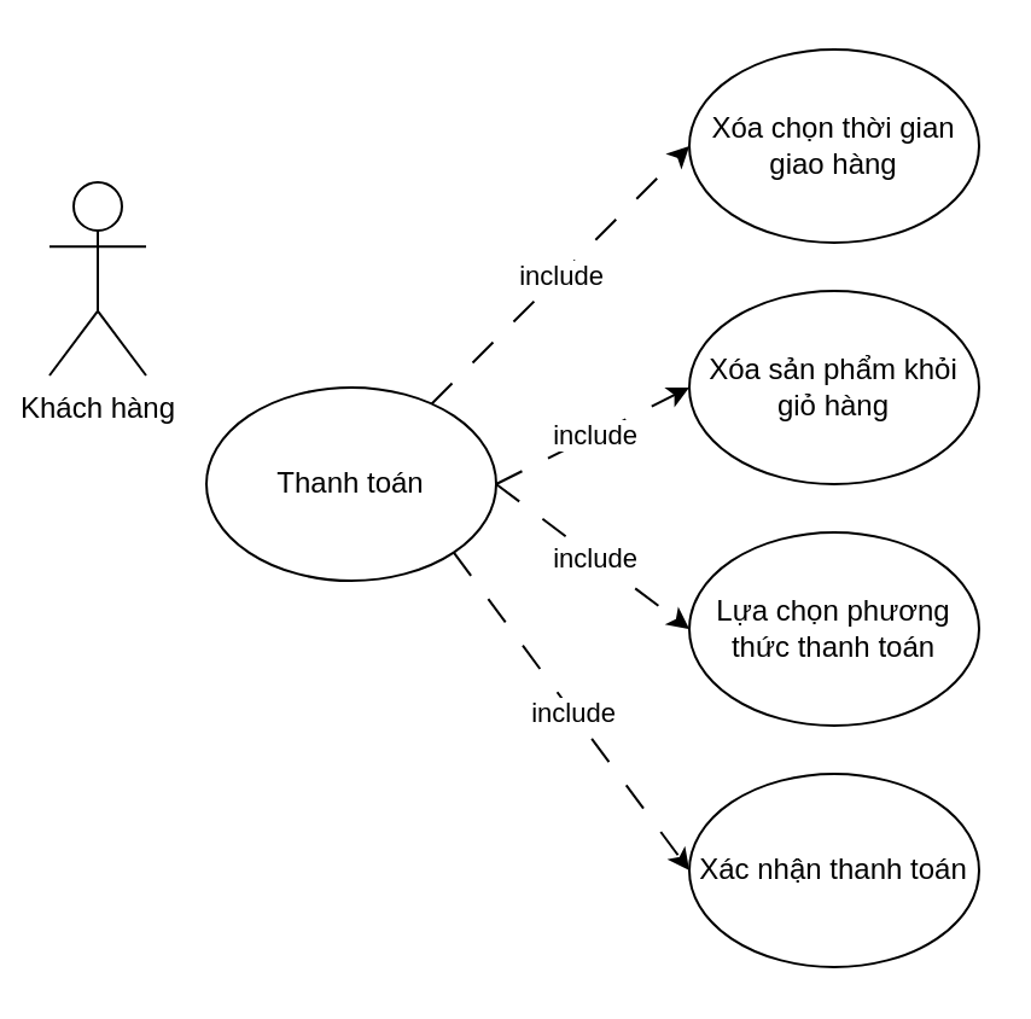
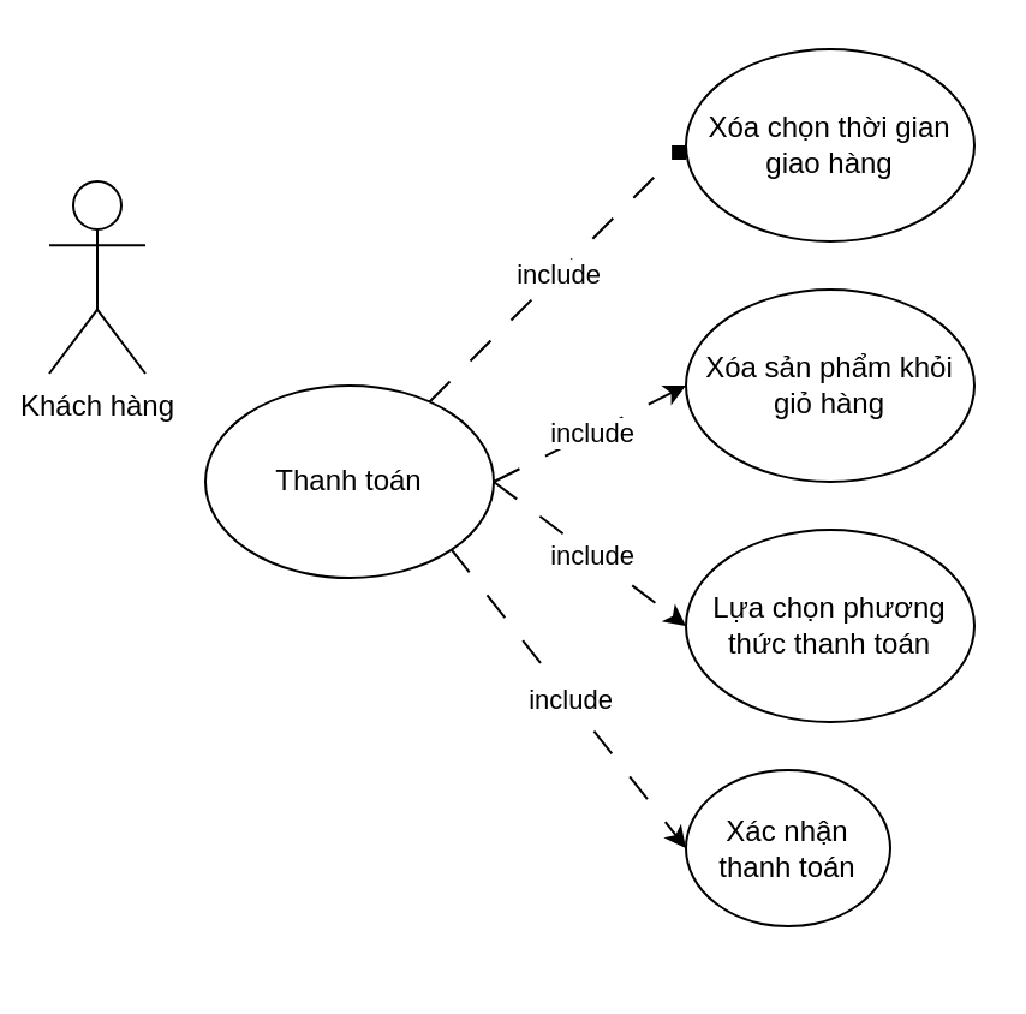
- <mxCell id="8" value="" style="endArrow=classic;html=1;rounded=0;entryX=0;entryY=0.5;entryDx=0;entryDy=0;dashed=1;dashPattern=12 12;" parent="1" source="3" target="7" edge="1"><mxGeometry relative="1" as="geometry"><mxPoint x="205" y="200" as="sourcePoint" /><mxPoint x="305" y="200" as="targetPoint" /></mxGeometry></mxCell>
+ <mxCell id="8" value="" style="endArrow=diamond;html=1;rounded=0;entryX=0;entryY=0.5;entryDx=0;entryDy=0;dashed=1;dashPattern=12 12;" parent="1" source="3" target="7" edge="1"><mxGeometry relative="1" as="geometry"><mxPoint x="205" y="200" as="sourcePoint" /><mxPoint x="305" y="200" as="targetPoint" /></mxGeometry></mxCell>
- <mxCell id="6" value="Xác nhận thanh toán" style="ellipse;whiteSpace=wrap;html=1;" parent="1" vertex="1"><mxGeometry x="285" y="320" width="120" height="80" as="geometry" /></mxCell>
+ <mxCell id="6" value="Xác nhận thanh toán" style="ellipse;whiteSpace=wrap;html=1;" parent="1" vertex="1"><mxGeometry x="285" y="320" width="85" height="65" as="geometry" /></mxCell>
